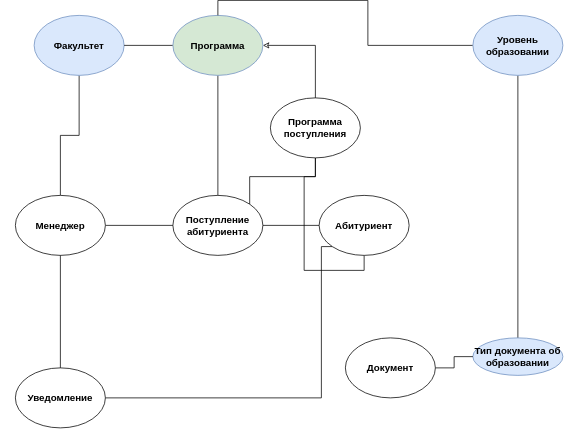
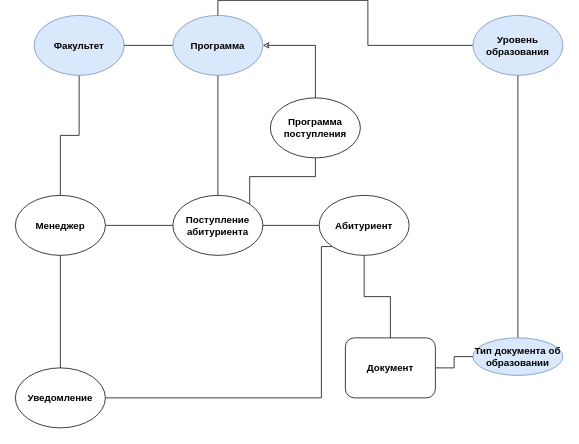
- <mxCell id="16" value="Программа" style="ellipse;whiteSpace=wrap;html=1;fontStyle=1;fontSize=13;fillColor=#d5e8d4;strokeColor=#6c8ebf;" parent="1" vertex="1"><mxGeometry x="230" y="20" width="120" height="80" as="geometry" /></mxCell>
+ <mxCell id="16" value="Программа" style="ellipse;whiteSpace=wrap;html=1;fontStyle=1;fontSize=13;fillColor=#dae8fc;strokeColor=#6c8ebf;" parent="1" vertex="1"><mxGeometry x="230" y="20" width="120" height="80" as="geometry" /></mxCell>
- <mxCell id="19" value="Уровень образовании" style="ellipse;whiteSpace=wrap;html=1;fontStyle=1;fontSize=13;fillColor=#dae8fc;strokeColor=#6c8ebf;" parent="1" vertex="1"><mxGeometry x="630" y="20" width="120" height="80" as="geometry" /></mxCell>
+ <mxCell id="19" value="Уровень образования" style="ellipse;whiteSpace=wrap;html=1;fontStyle=1;fontSize=13;fillColor=#dae8fc;strokeColor=#6c8ebf;" parent="1" vertex="1"><mxGeometry x="630" y="20" width="120" height="80" as="geometry" /></mxCell>
- <mxCell id="3" style="edgeStyle=orthogonalEdgeStyle;rounded=0;orthogonalLoop=1;jettySize=auto;html=1;exitX=0.5;exitY=1;exitDx=0;exitDy=0;endArrow=none;endFill=0;" parent="1" source="5" target="10" edge="1"><mxGeometry relative="1" as="geometry" /></mxCell>
+ <mxCell id="3" style="edgeStyle=orthogonalEdgeStyle;rounded=0;orthogonalLoop=1;jettySize=auto;html=1;exitX=0.5;exitY=1;exitDx=0;exitDy=0;endArrow=none;endFill=0;" parent="1" source="5" target="24" edge="1"><mxGeometry relative="1" as="geometry" /></mxCell>
- <mxCell id="24" value="Документ" style="ellipse;whiteSpace=wrap;html=1;fontStyle=1;fontSize=13;" parent="1" vertex="1"><mxGeometry x="460" y="450" width="120" height="80" as="geometry" /></mxCell>
+ <mxCell id="24" value="Документ" style="whiteSpace=wrap;html=1;fontStyle=1;fontSize=13;rounded=1;" parent="1" vertex="1"><mxGeometry x="460" y="450" width="120" height="80" as="geometry" /></mxCell>
